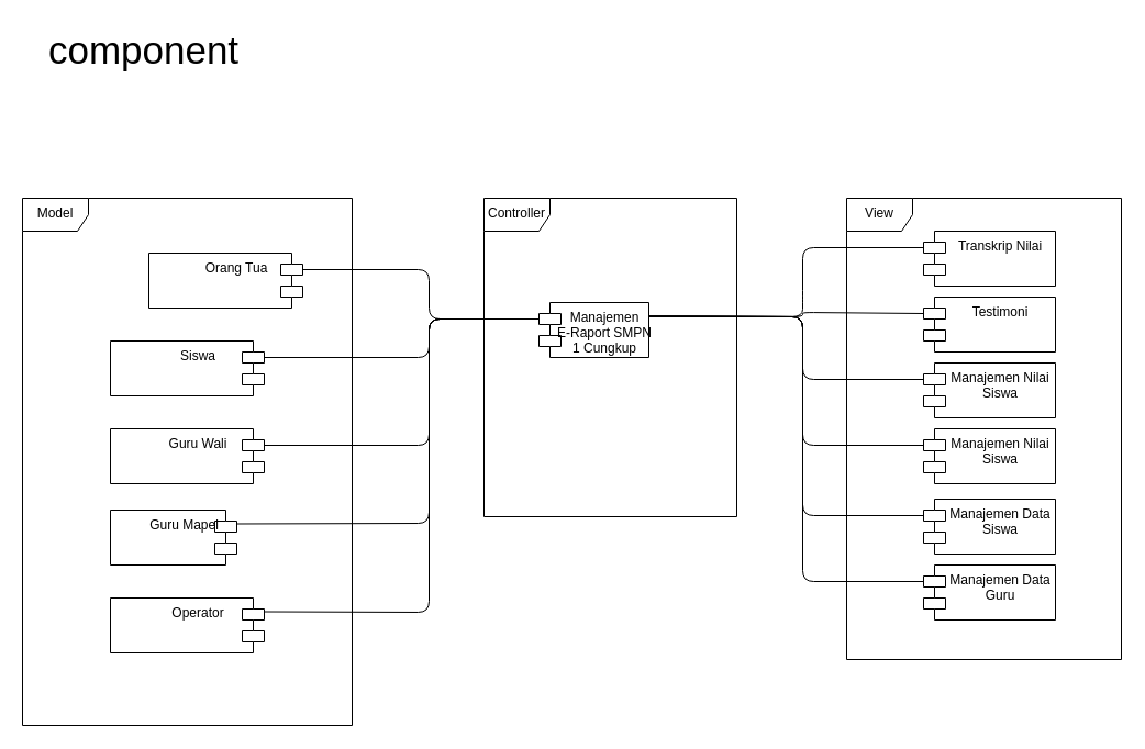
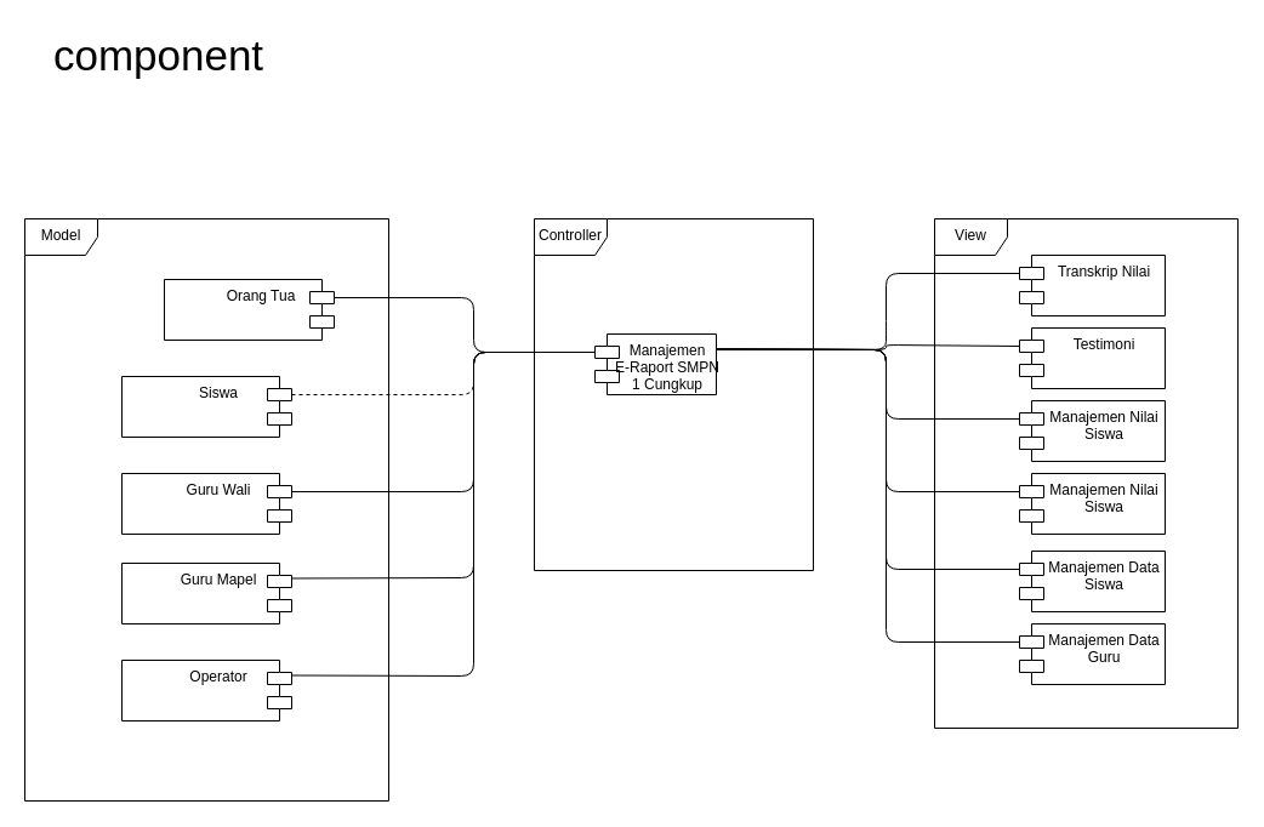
- <mxCell id="13" value="" style="endArrow=none;html=1;fontSize=35;strokeWidth=1;exitX=0;exitY=0;exitDx=0;exitDy=15;exitPerimeter=0;entryX=0;entryY=0;entryDx=0;entryDy=15;entryPerimeter=0;" edge="1" parent="1" source="6" target="11"><mxGeometry width="50" height="50" relative="1" as="geometry"><mxPoint x="250" y="255" as="sourcePoint" /><mxPoint x="500" y="300" as="targetPoint" /><Array as="points"><mxPoint x="390" y="325" /><mxPoint x="390" y="290" /></Array></mxGeometry></mxCell>
+ <mxCell id="13" value="" style="endArrow=none;html=1;fontSize=35;strokeWidth=1;exitX=0;exitY=0;exitDx=0;exitDy=15;exitPerimeter=0;entryX=0;entryY=0;entryDx=0;entryDy=15;entryPerimeter=0;dashed=1;" edge="1" parent="1" source="6" target="11"><mxGeometry width="50" height="50" relative="1" as="geometry"><mxPoint x="250" y="255" as="sourcePoint" /><mxPoint x="500" y="300" as="targetPoint" /><Array as="points"><mxPoint x="390" y="325" /><mxPoint x="390" y="290" /></Array></mxGeometry></mxCell>
- <mxCell id="18" value="Guru Mapel" style="shape=module;align=left;spacingLeft=20;align=center;verticalAlign=top;flipV=0;flipH=1;" vertex="1" parent="1"><mxGeometry x="100" y="464" width="115" height="50" as="geometry" /></mxCell>
+ <mxCell id="18" value="Guru Mapel" style="shape=module;align=left;spacingLeft=20;align=center;verticalAlign=top;flipV=0;flipH=1;" vertex="1" parent="1"><mxGeometry x="100" y="464" width="140" height="50" as="geometry" /></mxCell>
